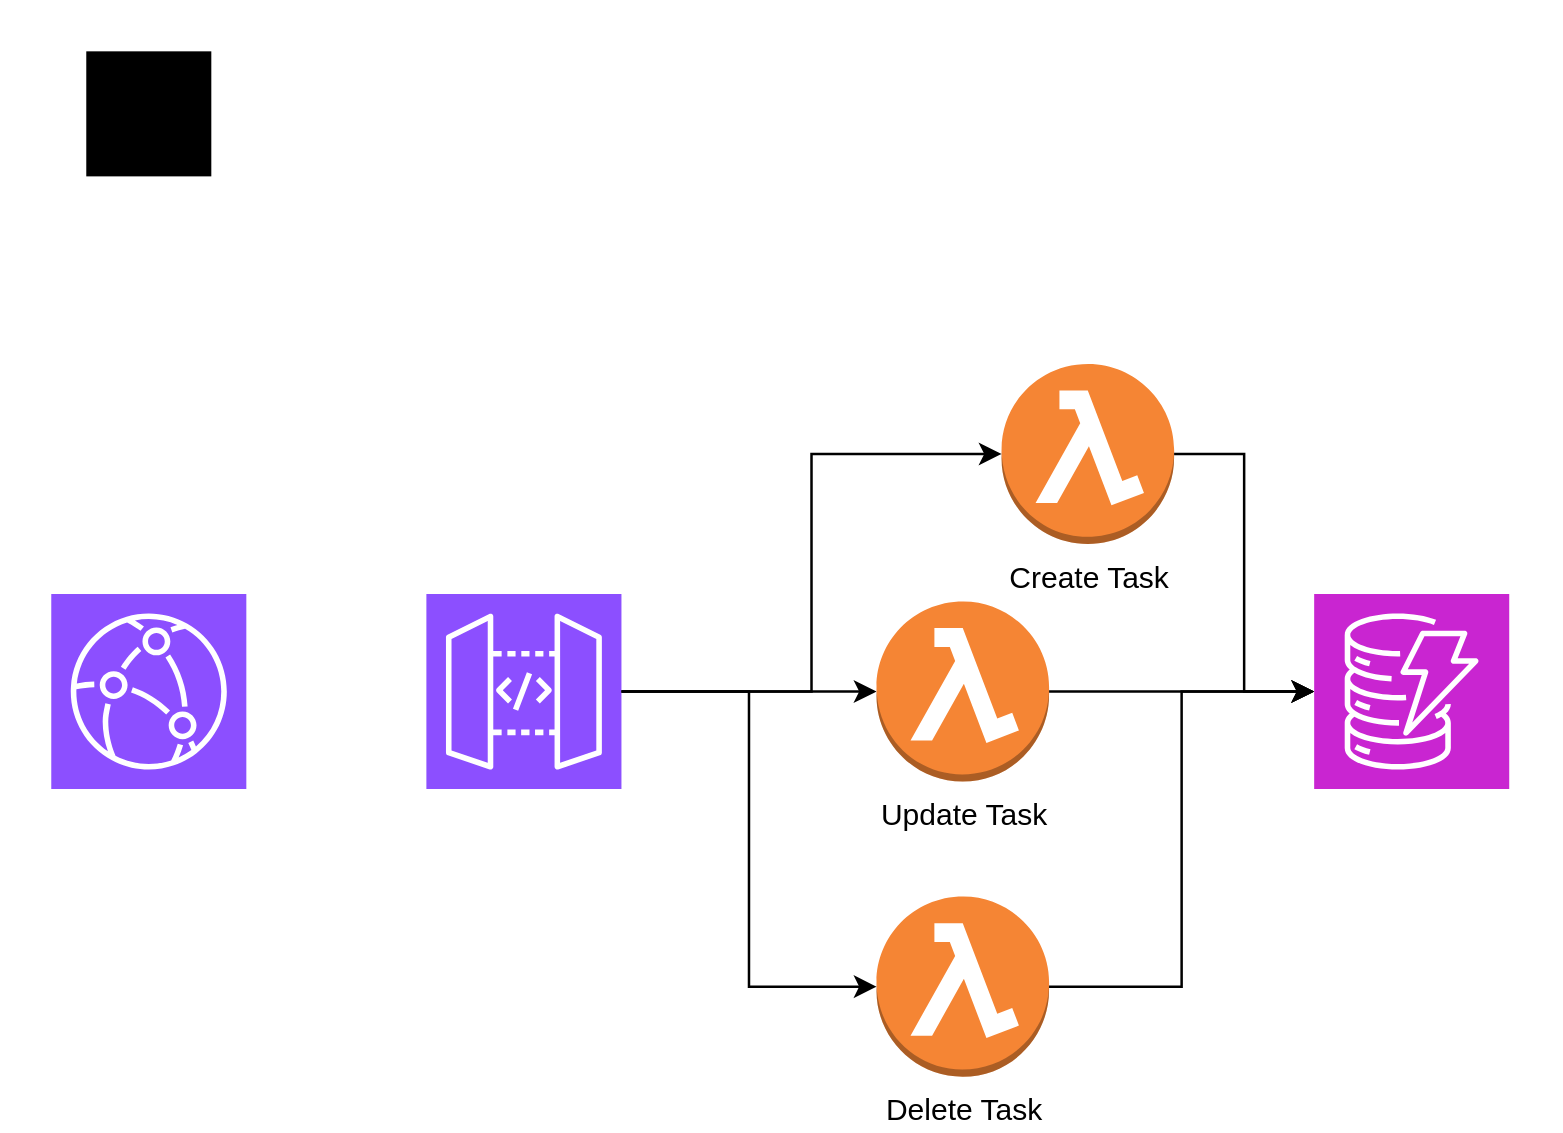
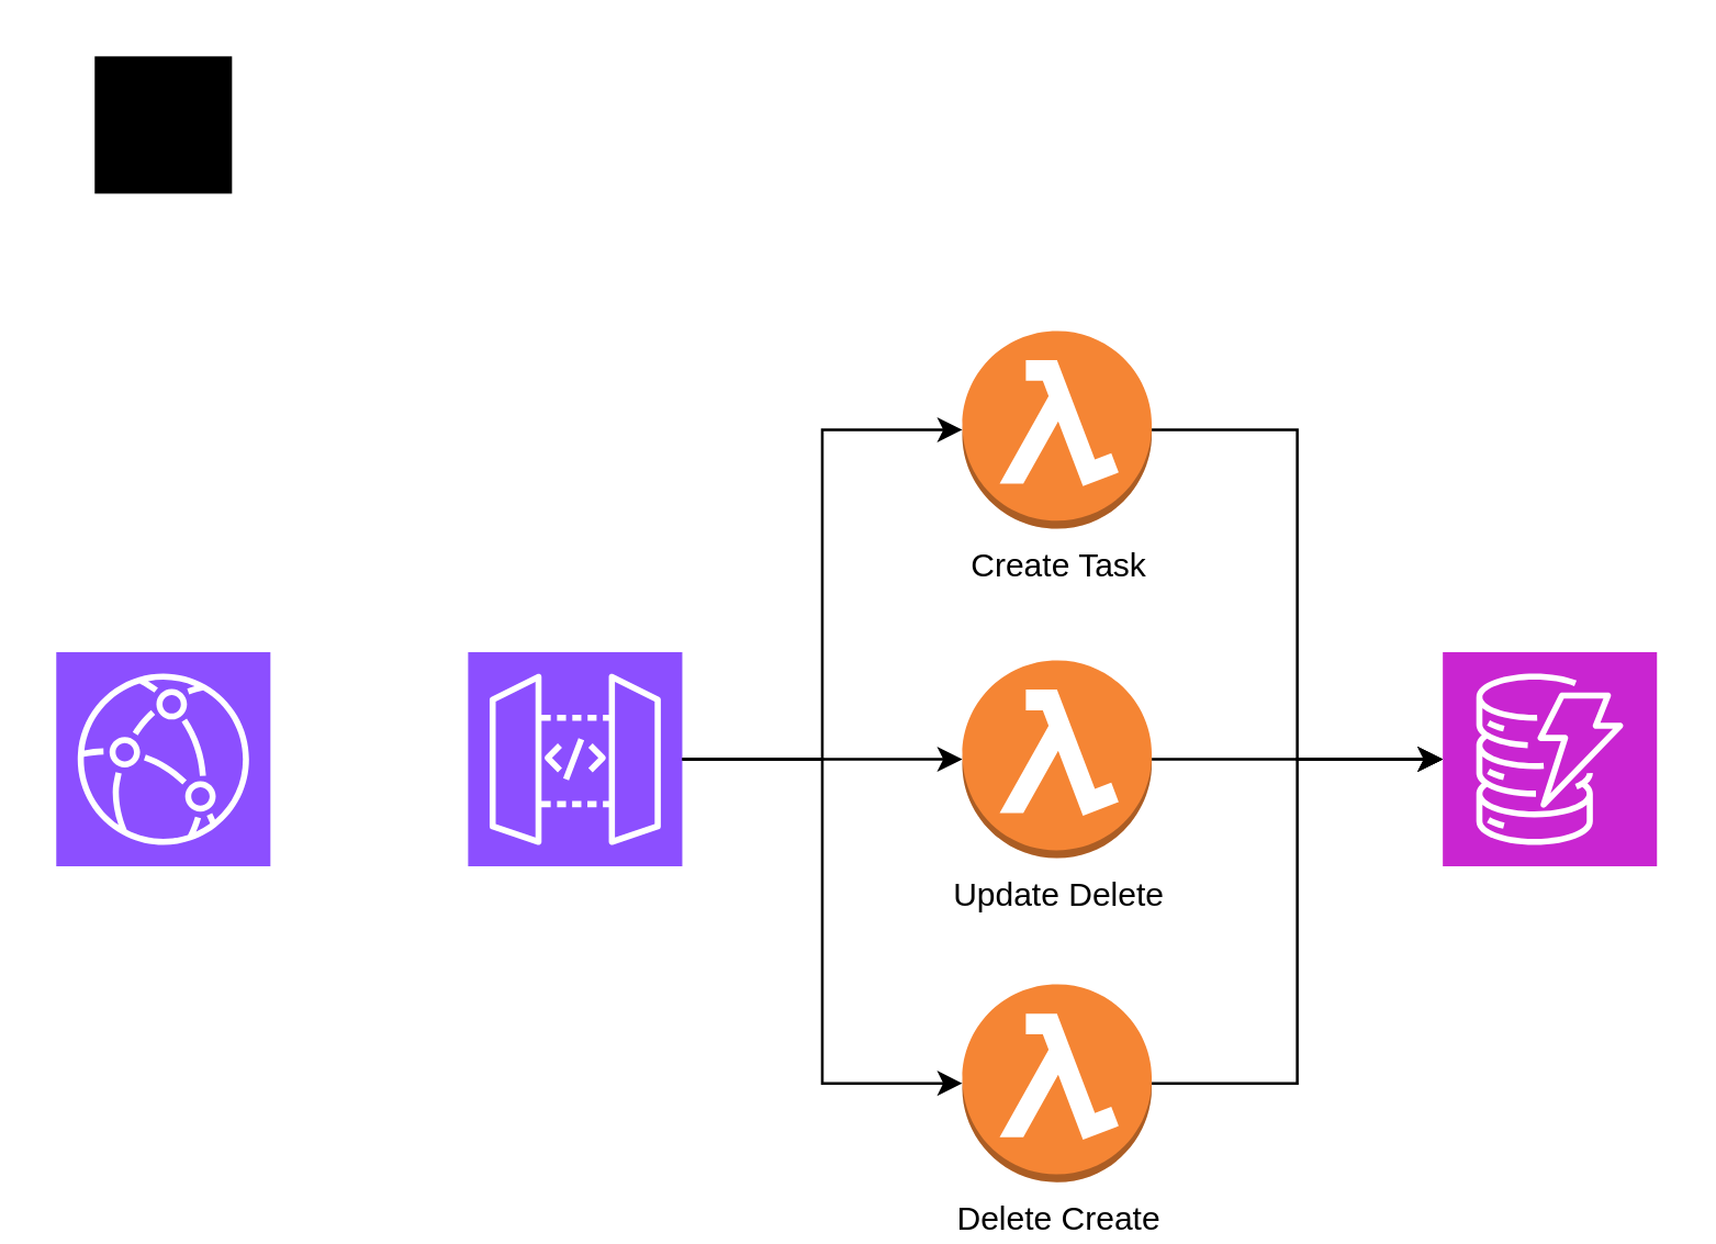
- <mxCell id="7" value="Create Task" style="outlineConnect=0;dashed=0;verticalLabelPosition=bottom;verticalAlign=top;align=center;html=1;shape=mxgraph.aws3.lambda_function;fillColor=#F58534;gradientColor=none;" vertex="1" parent="1"><mxGeometry x="400" y="145" width="69" height="72" as="geometry" /></mxCell>
+ <mxCell id="7" value="Create Task" style="outlineConnect=0;dashed=0;verticalLabelPosition=bottom;verticalAlign=top;align=center;html=1;shape=mxgraph.aws3.lambda_function;fillColor=#F58534;gradientColor=none;" vertex="1" parent="1"><mxGeometry x="350" y="120" width="69" height="72" as="geometry" /></mxCell>
- <mxCell id="9" value="Update Task" style="outlineConnect=0;dashed=0;verticalLabelPosition=bottom;verticalAlign=top;align=center;html=1;shape=mxgraph.aws3.lambda_function;fillColor=#F58534;gradientColor=none;" vertex="1" parent="1"><mxGeometry x="350" y="240" width="69" height="72" as="geometry" /></mxCell>
+ <mxCell id="9" value="Update Delete" style="outlineConnect=0;dashed=0;verticalLabelPosition=bottom;verticalAlign=top;align=center;html=1;shape=mxgraph.aws3.lambda_function;fillColor=#F58534;gradientColor=none;" vertex="1" parent="1"><mxGeometry x="350" y="240" width="69" height="72" as="geometry" /></mxCell>
- <mxCell id="10" value="Delete Task" style="outlineConnect=0;dashed=0;verticalLabelPosition=bottom;verticalAlign=top;align=center;html=1;shape=mxgraph.aws3.lambda_function;fillColor=#F58534;gradientColor=none;" vertex="1" parent="1"><mxGeometry x="350" y="358" width="69" height="72" as="geometry" /></mxCell>
+ <mxCell id="10" value="Delete Create" style="outlineConnect=0;dashed=0;verticalLabelPosition=bottom;verticalAlign=top;align=center;html=1;shape=mxgraph.aws3.lambda_function;fillColor=#F58534;gradientColor=none;" vertex="1" parent="1"><mxGeometry x="350" y="358" width="69" height="72" as="geometry" /></mxCell>
